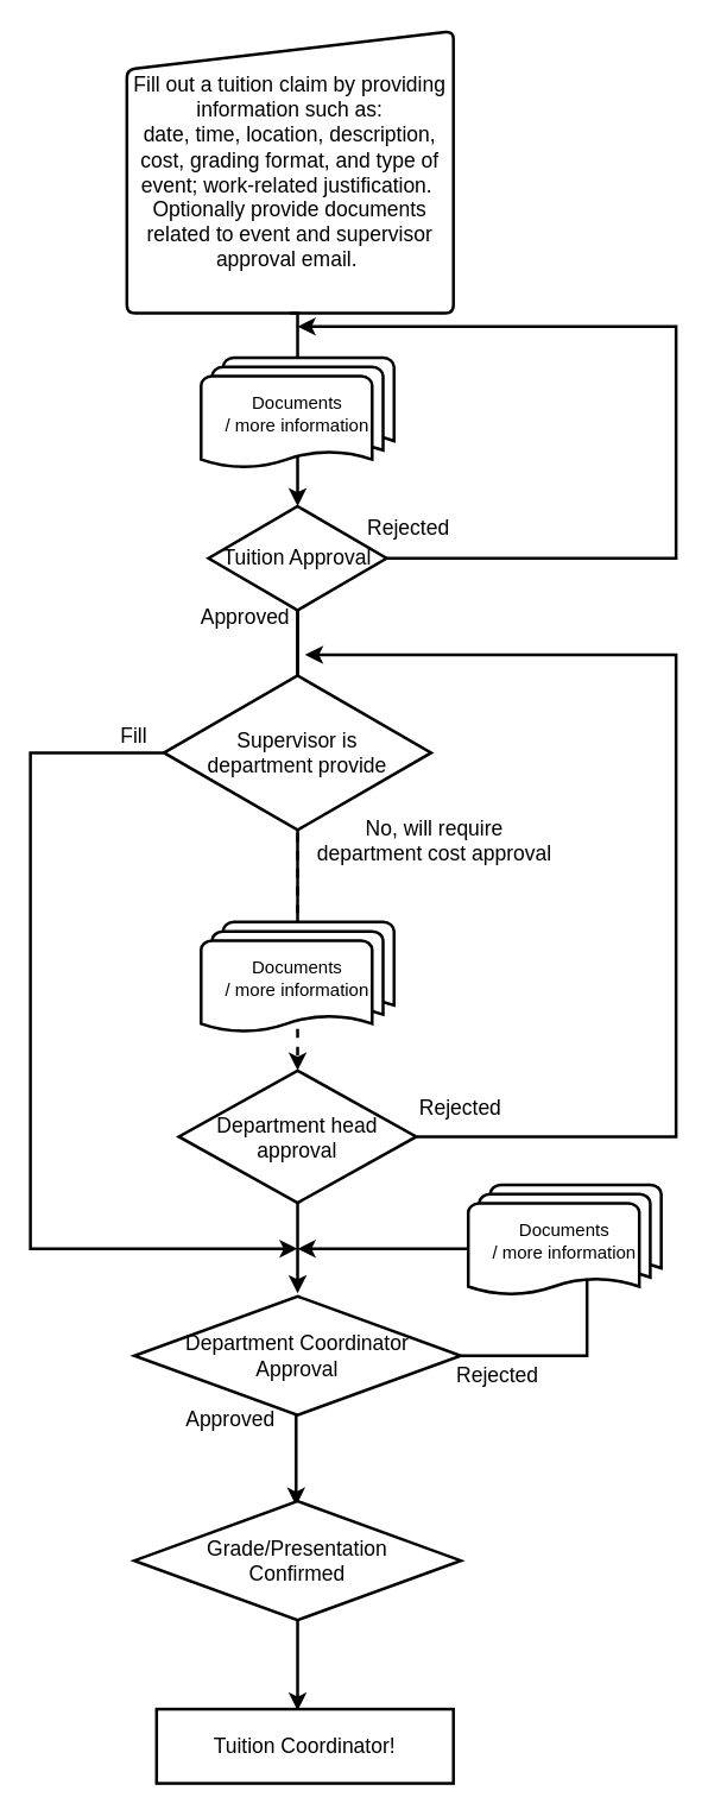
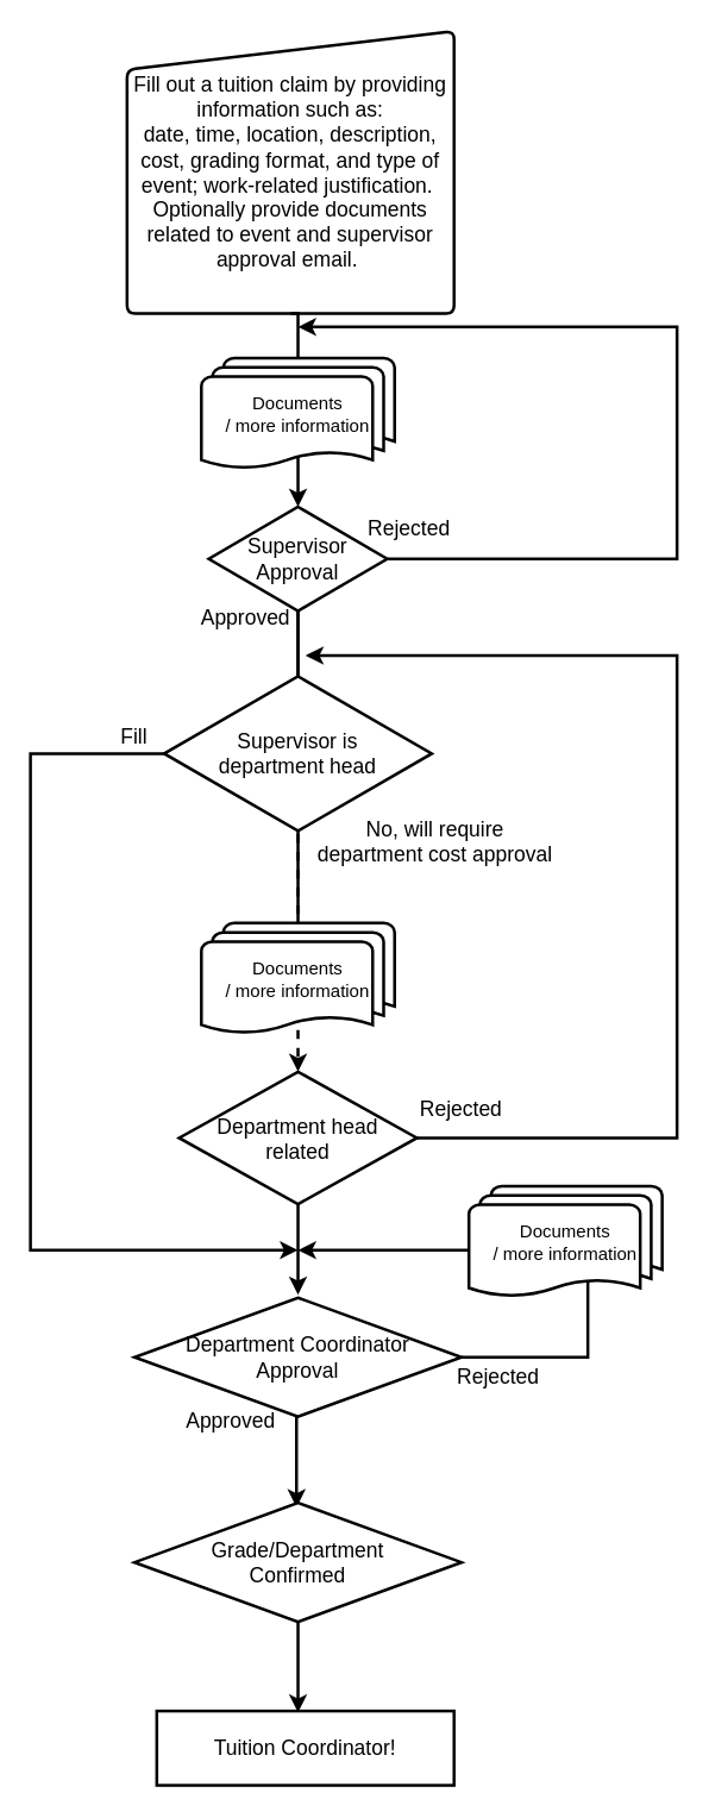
- <mxCell id="3" value="Tuition Approval" style="strokeWidth=2;html=1;shape=mxgraph.flowchart.decision;whiteSpace=wrap;fontSize=14;" parent="1" vertex="1"><mxGeometry x="140" y="340" width="120" height="70" as="geometry" /></mxCell>
+ <mxCell id="3" value="Supervisor Approval" style="strokeWidth=2;html=1;shape=mxgraph.flowchart.decision;whiteSpace=wrap;fontSize=14;" parent="1" vertex="1"><mxGeometry x="140" y="340" width="120" height="70" as="geometry" /></mxCell>
- <mxCell id="15" value="Supervisor is &lt;br&gt;department provide" style="html=1;whiteSpace=wrap;aspect=fixed;shape=isoRectangle;shadow=0;fontSize=14;strokeWidth=2;" parent="1" vertex="1"><mxGeometry x="110" y="452" width="180" height="108" as="geometry" /></mxCell>
+ <mxCell id="15" value="Supervisor is &lt;br&gt;department head" style="html=1;whiteSpace=wrap;aspect=fixed;shape=isoRectangle;shadow=0;fontSize=14;strokeWidth=2;" parent="1" vertex="1"><mxGeometry x="110" y="452" width="180" height="108" as="geometry" /></mxCell>
- <mxCell id="8" value="Department head &lt;br&gt;approval" style="strokeWidth=2;html=1;shape=mxgraph.flowchart.decision;whiteSpace=wrap;fontSize=14;" parent="1" vertex="1"><mxGeometry x="120" y="720" width="160" height="89" as="geometry" /></mxCell>
+ <mxCell id="8" value="Department head &lt;br&gt;related" style="strokeWidth=2;html=1;shape=mxgraph.flowchart.decision;whiteSpace=wrap;fontSize=14;" parent="1" vertex="1"><mxGeometry x="120" y="720" width="160" height="89" as="geometry" /></mxCell>
- <mxCell id="27" value="Grade/Presentation&lt;br&gt;Confirmed" style="rhombus;whiteSpace=wrap;html=1;strokeWidth=2;fontSize=14;" vertex="1" parent="1"><mxGeometry x="90" y="1010" width="220" height="80" as="geometry" /></mxCell>
+ <mxCell id="27" value="Grade/Department&lt;br&gt;Confirmed" style="rhombus;whiteSpace=wrap;html=1;strokeWidth=2;fontSize=14;" vertex="1" parent="1"><mxGeometry x="90" y="1010" width="220" height="80" as="geometry" /></mxCell>
